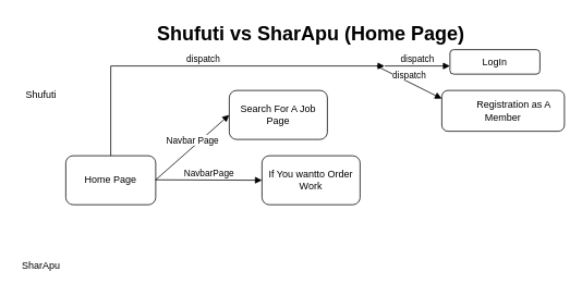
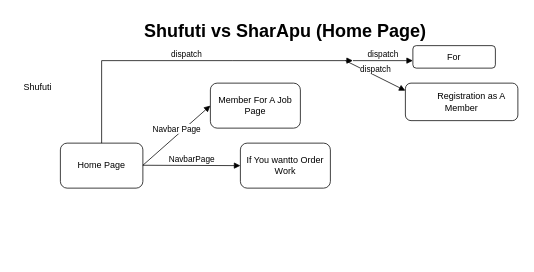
- <mxCell id="13" value="LogIn" style="rounded=1;whiteSpace=wrap;html=1;" parent="1" vertex="1"><mxGeometry x="550" y="60" width="110" height="30" as="geometry" /></mxCell>
+ <mxCell id="13" value="For" style="rounded=1;whiteSpace=wrap;html=1;" parent="1" vertex="1"><mxGeometry x="550" y="60" width="110" height="30" as="geometry" /></mxCell>
- <mxCell id="6" value="Search For A Job Page" style="rounded=1;whiteSpace=wrap;html=1;" parent="1" vertex="1"><mxGeometry x="280" y="110" width="120" height="60" as="geometry" /></mxCell>
+ <mxCell id="6" value="Member For A Job Page" style="rounded=1;whiteSpace=wrap;html=1;" parent="1" vertex="1"><mxGeometry x="280" y="110" width="120" height="60" as="geometry" /></mxCell>
- <mxCell id="3" value="SharApu" style="text;html=1;align=center;verticalAlign=middle;whiteSpace=wrap;rounded=0;" parent="1" vertex="1"><mxGeometry x="20" y="310" width="60" height="30" as="geometry" /></mxCell>
